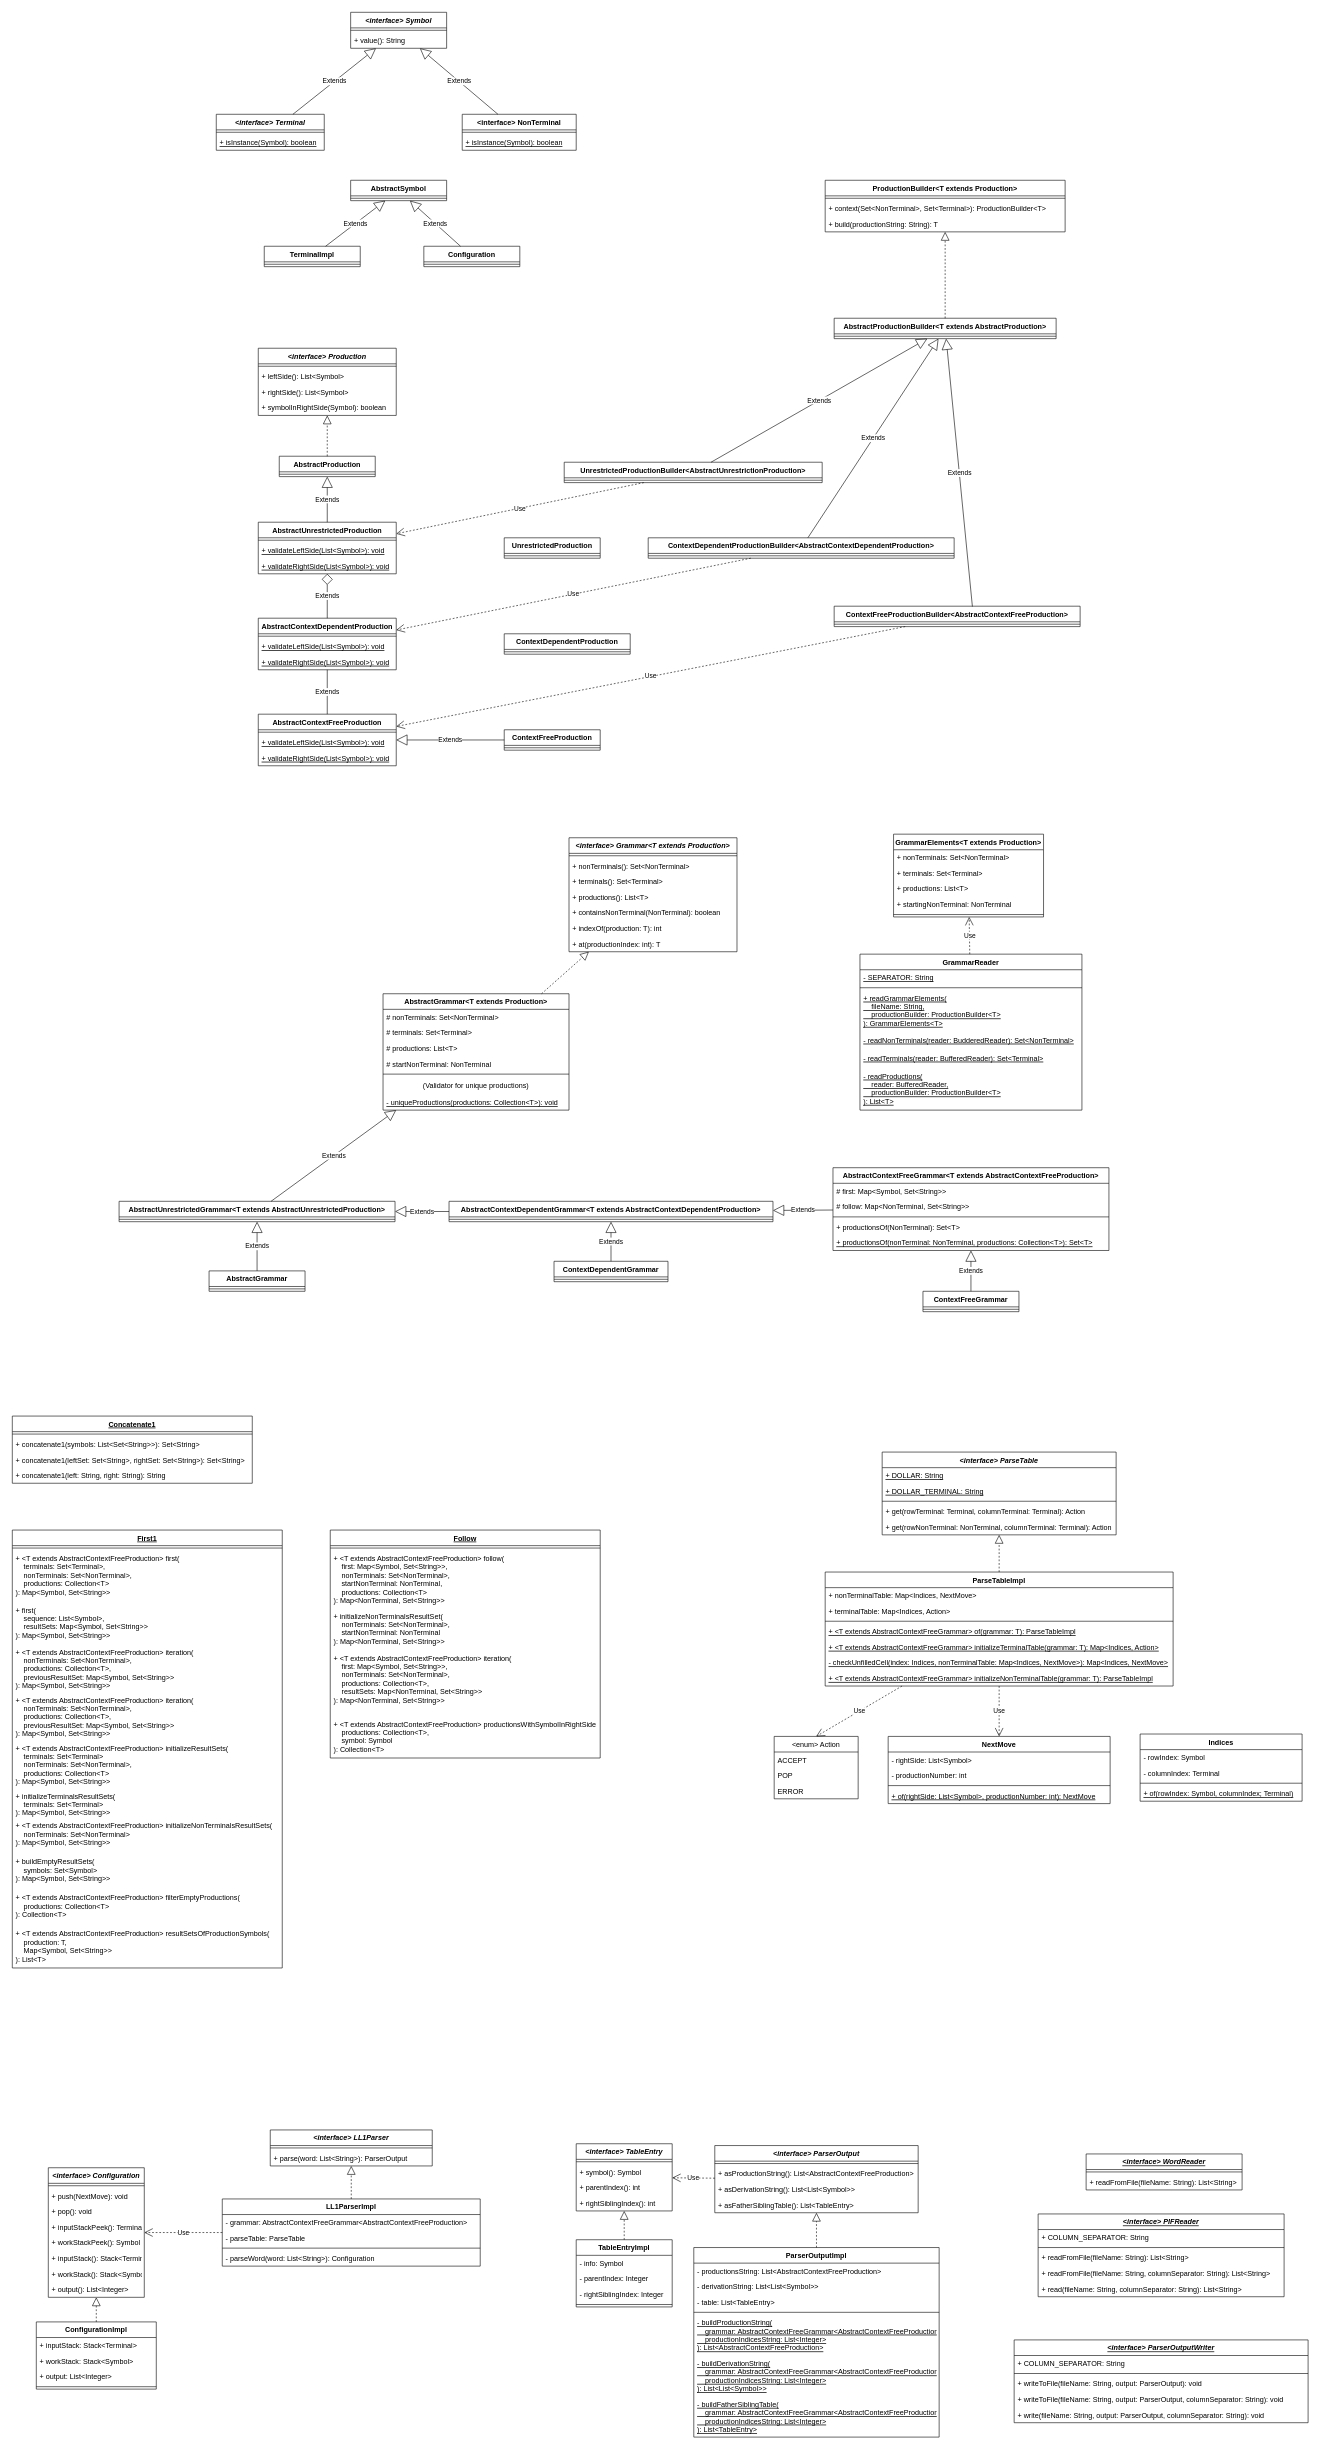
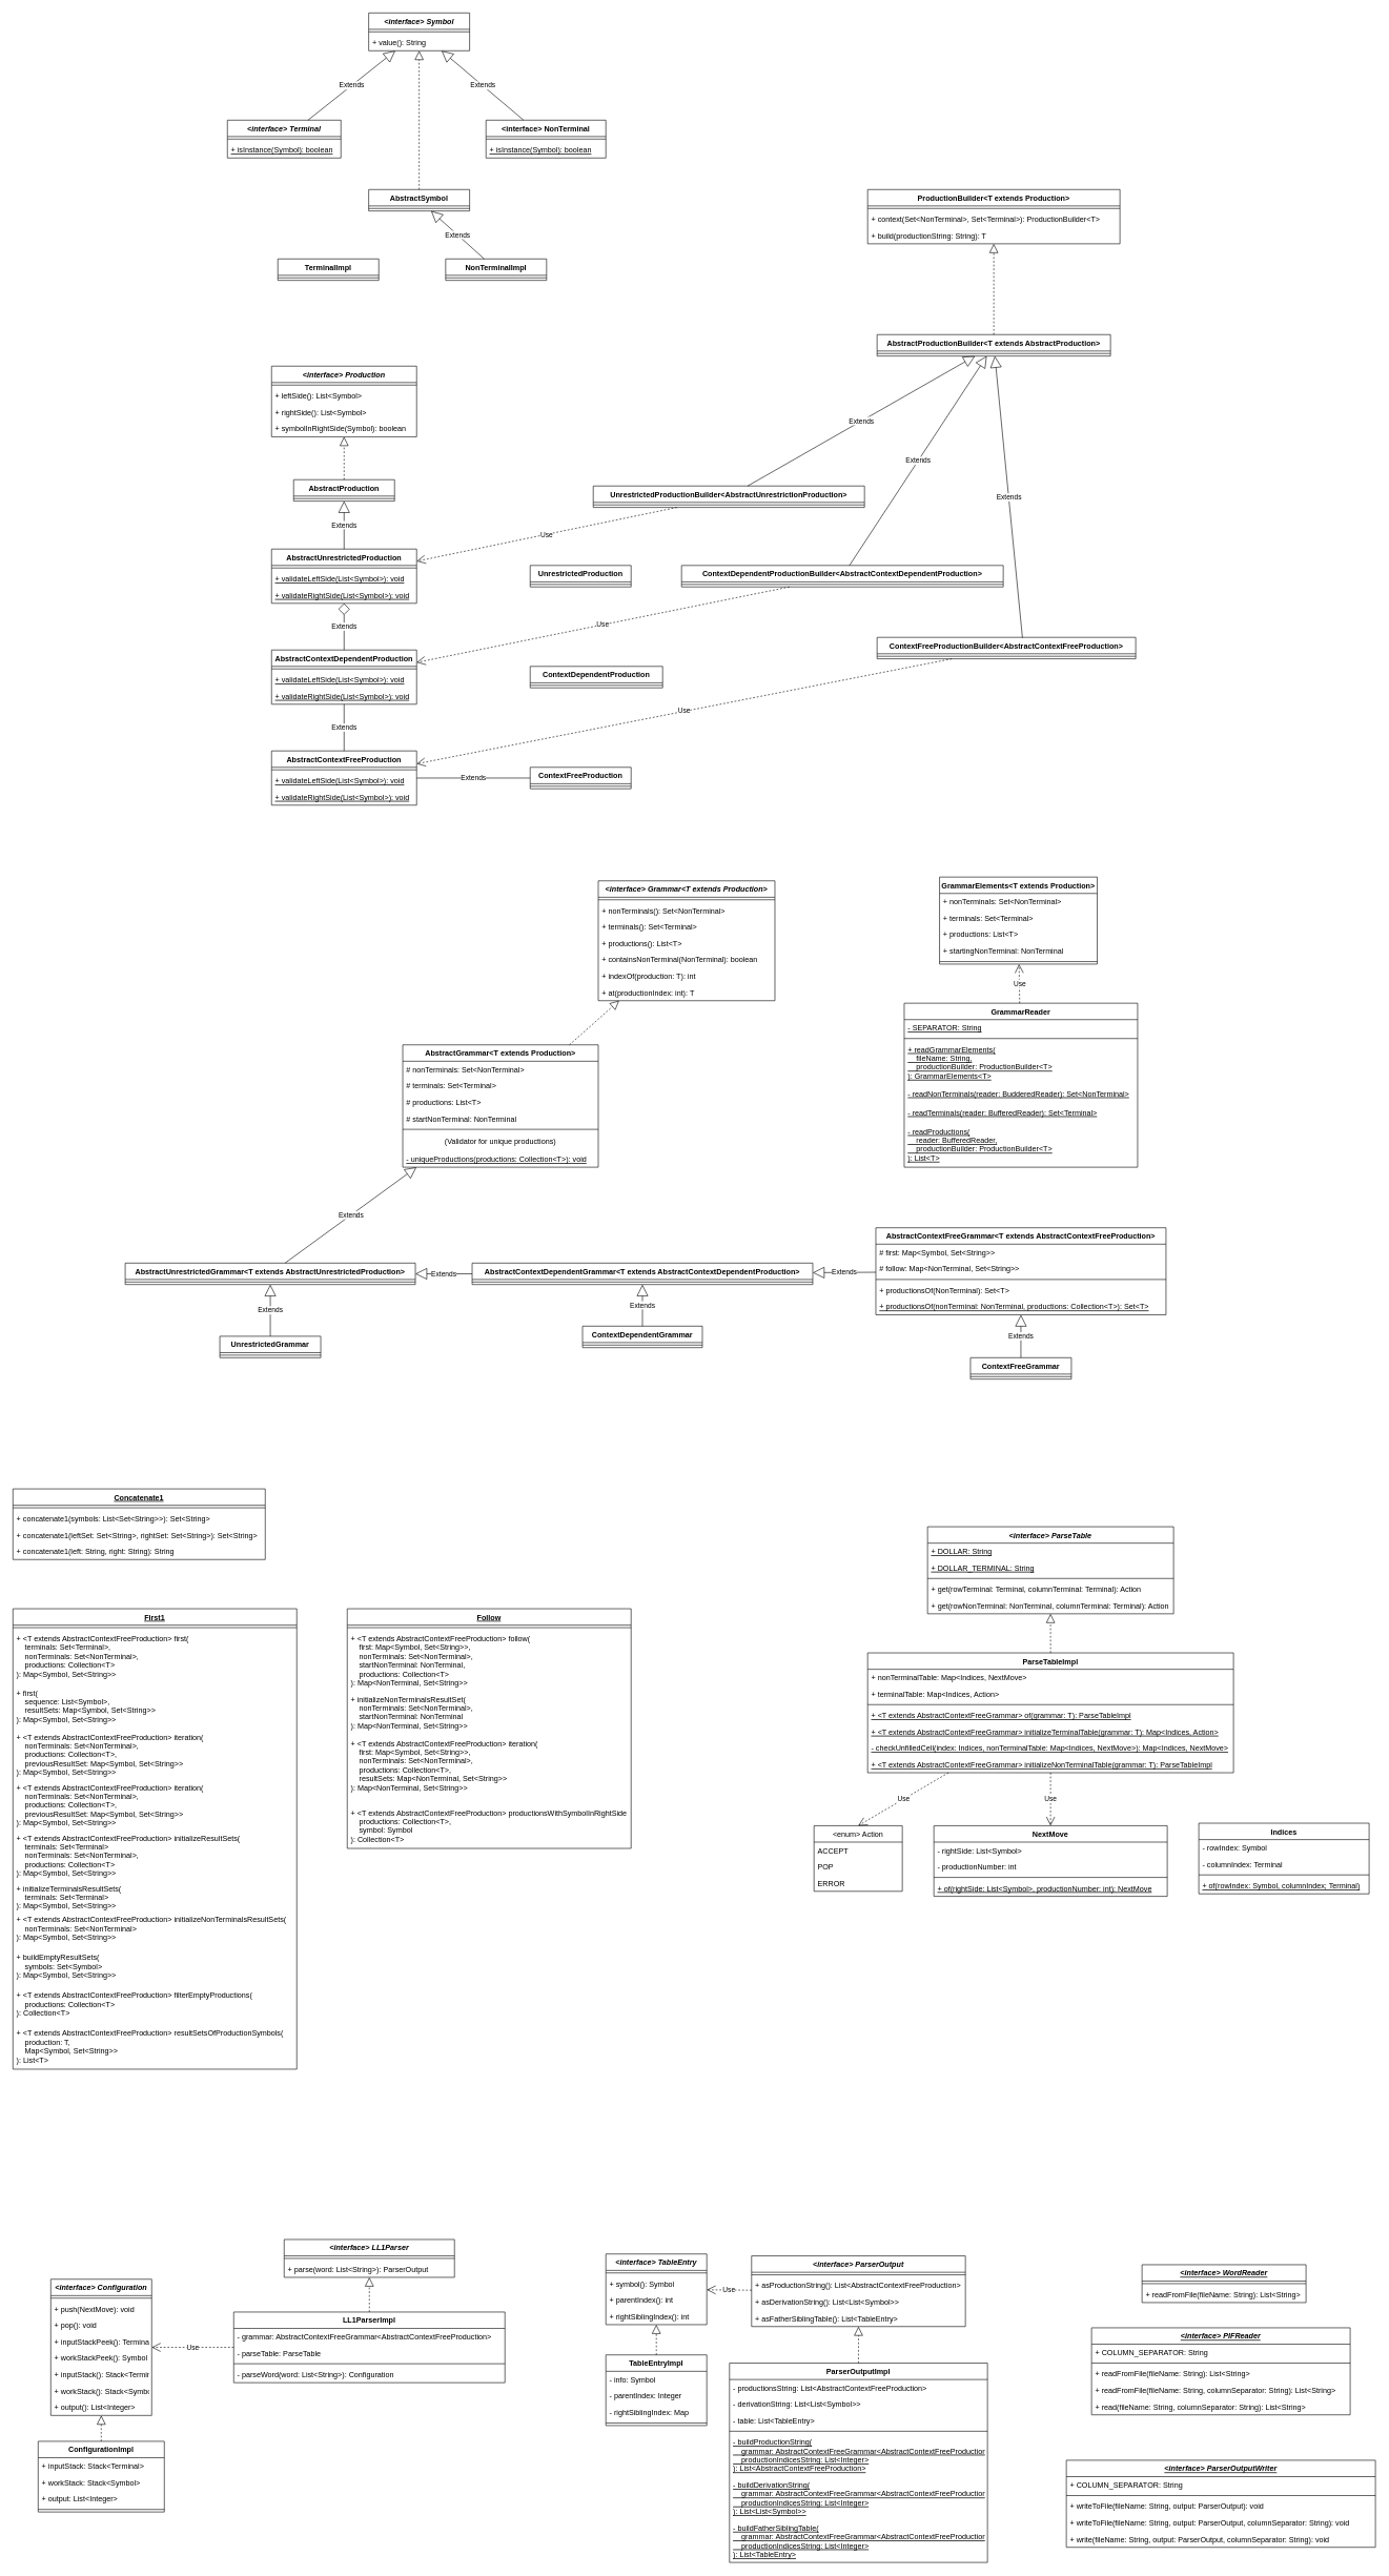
+ <mxCell id="7" value="" style="endArrow=block;dashed=1;endFill=0;endSize=12;html=1;rounded=0;" parent="1" source="5" target="4" edge="1"><mxGeometry width="160" relative="1" as="geometry"><mxPoint x="664" y="130" as="sourcePoint" /><mxPoint x="644" y="160" as="targetPoint" /></mxGeometry></mxCell>
- <mxCell id="19" value="Extends" style="endArrow=block;endSize=16;endFill=0;html=1;rounded=0;" parent="1" source="11" target="5" edge="1"><mxGeometry width="160" relative="1" as="geometry"><mxPoint x="550" y="210" as="sourcePoint" /><mxPoint x="710" y="210" as="targetPoint" /></mxGeometry></mxCell>
- <mxCell id="17" value="Configuration&#10;" style="swimlane;fontStyle=1;align=center;verticalAlign=top;childLayout=stackLayout;horizontal=1;startSize=26;horizontalStack=0;resizeParent=1;resizeParentMax=0;resizeLast=0;collapsible=1;marginBottom=0;" parent="1" vertex="1"><mxGeometry x="706" y="410" width="160" height="34" as="geometry" /></mxCell>
+ <mxCell id="17" value="NonTerminalImpl&#10;" style="swimlane;fontStyle=1;align=center;verticalAlign=top;childLayout=stackLayout;horizontal=1;startSize=26;horizontalStack=0;resizeParent=1;resizeParentMax=0;resizeLast=0;collapsible=1;marginBottom=0;" parent="1" vertex="1"><mxGeometry x="706" y="410" width="160" height="34" as="geometry" /></mxCell>
- <mxCell id="52" value="Extends" style="endArrow=block;endSize=16;endFill=0;html=1;rounded=0;" parent="1" source="50" target="39" edge="1"><mxGeometry width="160" relative="1" as="geometry"><mxPoint x="580" y="1040" as="sourcePoint" /><mxPoint x="740" y="1040" as="targetPoint" /></mxGeometry></mxCell>
+ <mxCell id="52" value="Extends" style="endArrow=none;endSize=16;endFill=0;html=1;rounded=0;" parent="1" source="50" target="39" edge="1"><mxGeometry width="160" relative="1" as="geometry"><mxPoint x="580" y="1040" as="sourcePoint" /><mxPoint x="740" y="1040" as="targetPoint" /></mxGeometry></mxCell>
- <mxCell id="208" value="AbstractGrammar" style="swimlane;fontStyle=1;align=center;verticalAlign=top;childLayout=stackLayout;horizontal=1;startSize=26;horizontalStack=0;resizeParent=1;resizeParentMax=0;resizeLast=0;collapsible=1;marginBottom=0;" vertex="1" parent="1"><mxGeometry x="348" y="2118" width="160" height="34" as="geometry" /></mxCell>
+ <mxCell id="208" value="UnrestrictedGrammar" style="swimlane;fontStyle=1;align=center;verticalAlign=top;childLayout=stackLayout;horizontal=1;startSize=26;horizontalStack=0;resizeParent=1;resizeParentMax=0;resizeLast=0;collapsible=1;marginBottom=0;" vertex="1" parent="1"><mxGeometry x="348" y="2118" width="160" height="34" as="geometry" /></mxCell>
- <mxCell id="159" value="- rightSiblingIndex: Integer" style="text;strokeColor=none;fillColor=none;align=left;verticalAlign=top;spacingLeft=4;spacingRight=4;overflow=hidden;rotatable=0;points=[[0,0.5],[1,0.5]];portConstraint=eastwest;" vertex="1" parent="156"><mxGeometry y="78" width="160" height="26" as="geometry" /></mxCell>
+ <mxCell id="159" value="- rightSiblingIndex: Map" style="text;strokeColor=none;fillColor=none;align=left;verticalAlign=top;spacingLeft=4;spacingRight=4;overflow=hidden;rotatable=0;points=[[0,0.5],[1,0.5]];portConstraint=eastwest;" vertex="1" parent="156"><mxGeometry y="78" width="160" height="26" as="geometry" /></mxCell>
